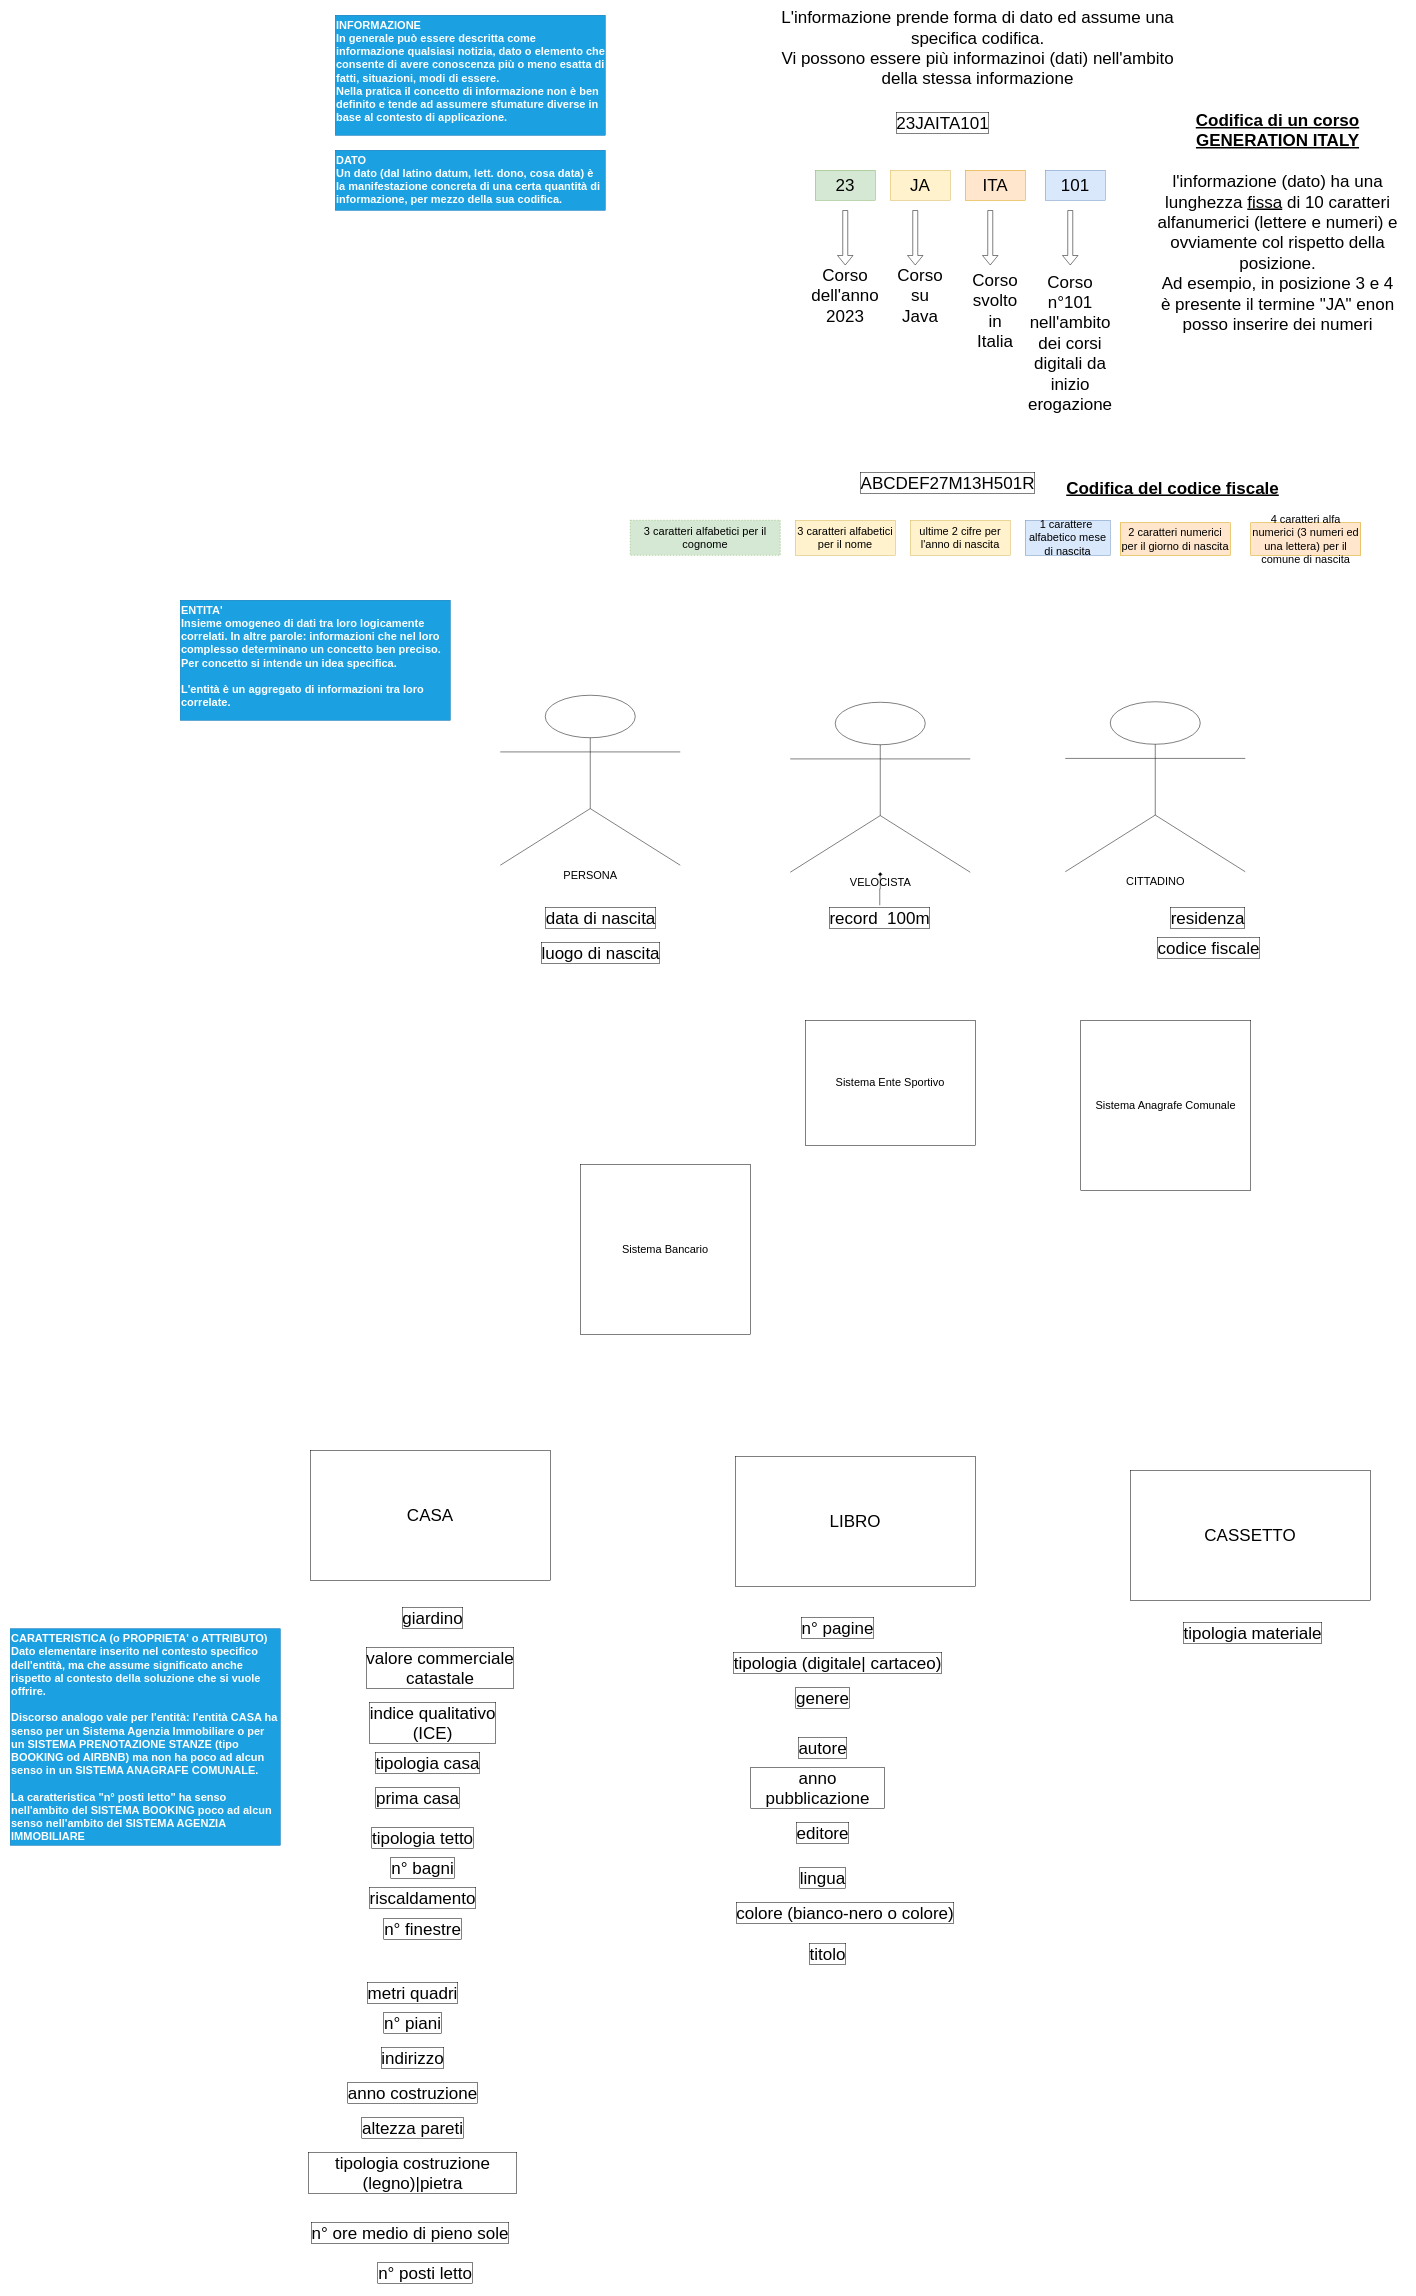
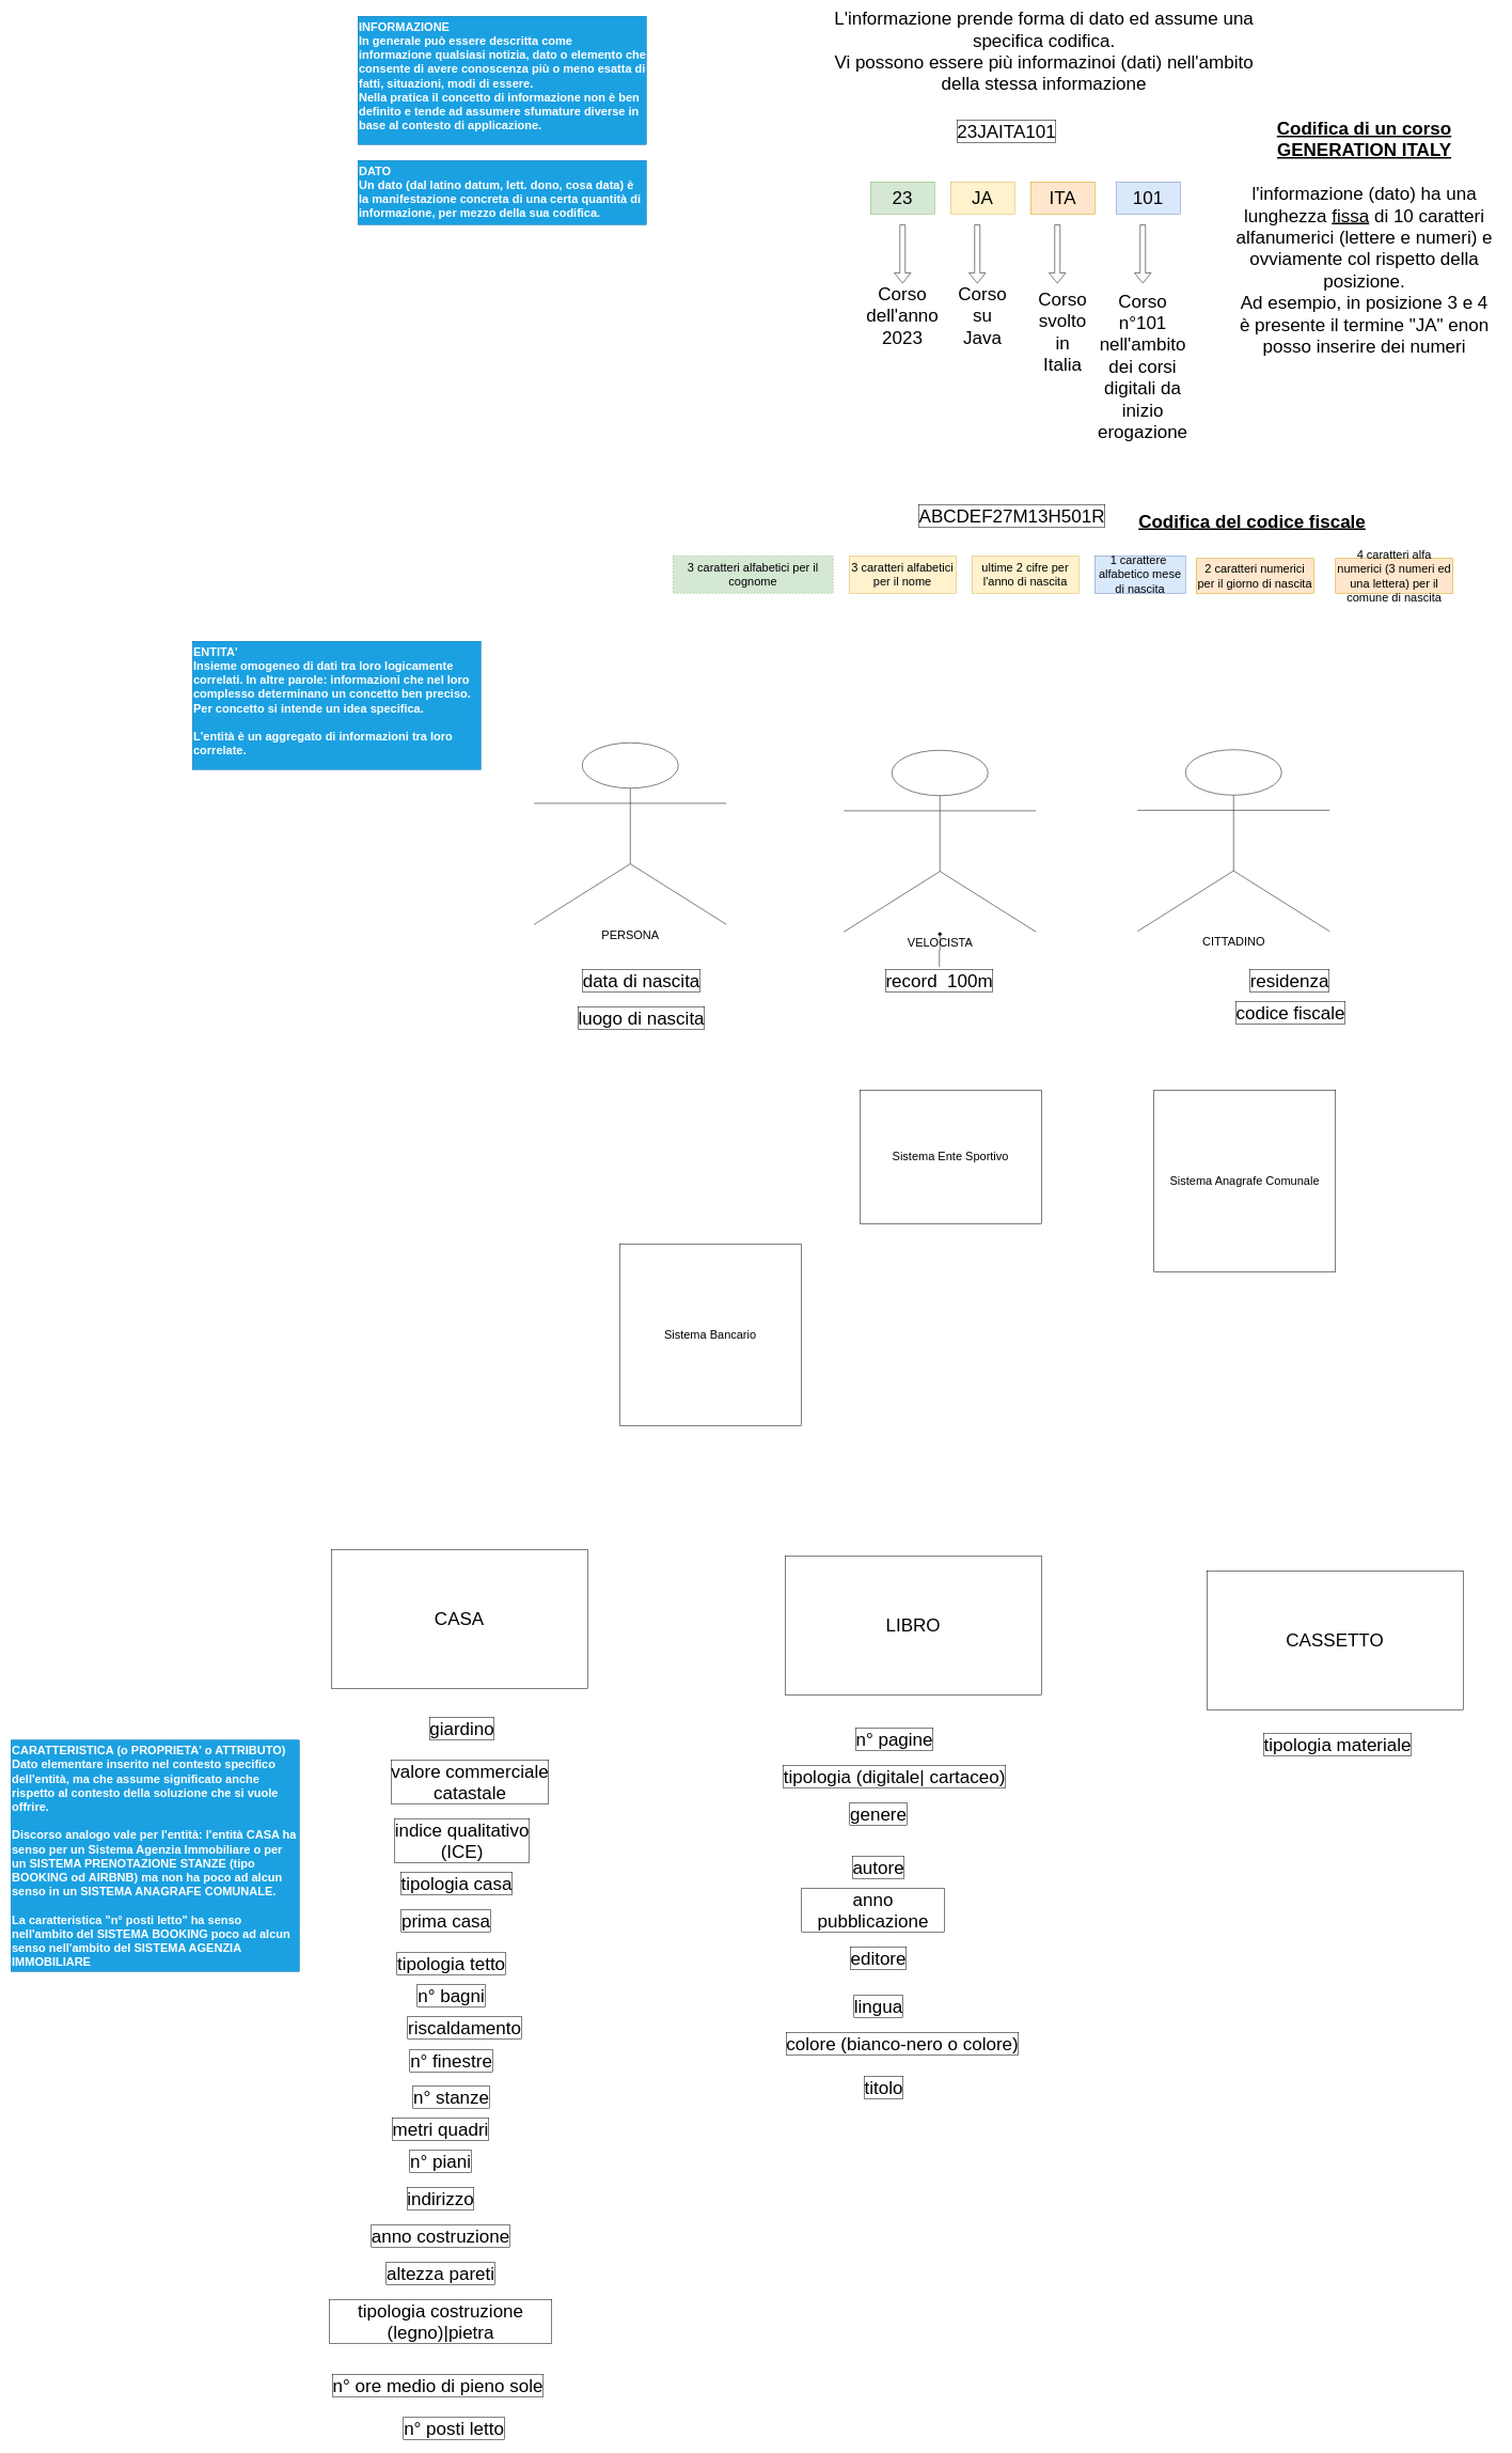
- <mxCell id="50" value="riscaldamento" style="text;html=1;strokeColor=none;fillColor=none;align=center;verticalAlign=middle;whiteSpace=wrap;rounded=0;fontSize=34;labelBorderColor=default;" parent="1" vertex="1"><mxGeometry x="710" y="3770" width="270" height="50" as="geometry" /></mxCell>
+ <mxCell id="50" value="riscaldamento" style="text;html=1;strokeColor=none;fillColor=none;align=center;verticalAlign=middle;whiteSpace=wrap;rounded=0;fontSize=34;labelBorderColor=default;" parent="1" vertex="1"><mxGeometry x="735" y="3770" width="270" height="50" as="geometry" /></mxCell>
+ <mxCell id="43" value="n° stanze" style="text;html=1;strokeColor=none;fillColor=none;align=center;verticalAlign=middle;whiteSpace=wrap;rounded=0;fontSize=34;labelBorderColor=default;" parent="1" vertex="1"><mxGeometry x="710" y="3900" width="270" height="50" as="geometry" /></mxCell>
